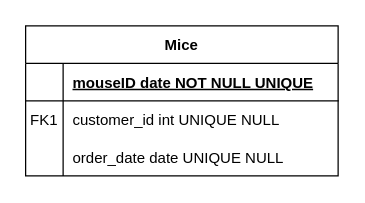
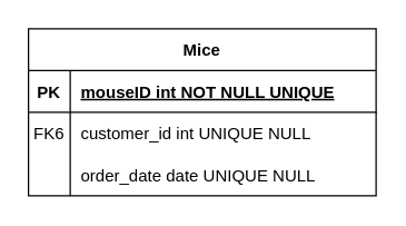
+ <mxCell id="4" value="PK" style="shape=partialRectangle;overflow=hidden;connectable=0;fillColor=none;top=0;left=0;bottom=0;right=0;fontStyle=1;" vertex="1" parent="3"><mxGeometry width="30" height="30" as="geometry"><mxRectangle width="30" height="30" as="alternateBounds" /></mxGeometry></mxCell>
- <mxCell id="5" value="mouseID date NOT NULL UNIQUE" style="shape=partialRectangle;overflow=hidden;connectable=0;fillColor=none;top=0;left=0;bottom=0;right=0;align=left;spacingLeft=6;fontStyle=5;" vertex="1" parent="3"><mxGeometry x="30" width="220" height="30" as="geometry"><mxRectangle width="220" height="30" as="alternateBounds" /></mxGeometry></mxCell>
+ <mxCell id="5" value="mouseID int NOT NULL UNIQUE" style="shape=partialRectangle;overflow=hidden;connectable=0;fillColor=none;top=0;left=0;bottom=0;right=0;align=left;spacingLeft=6;fontStyle=5;" vertex="1" parent="3"><mxGeometry x="30" width="220" height="30" as="geometry"><mxRectangle width="220" height="30" as="alternateBounds" /></mxGeometry></mxCell>
- <mxCell id="7" value="FK1" style="shape=partialRectangle;overflow=hidden;connectable=0;fillColor=none;top=0;left=0;bottom=0;right=0;" vertex="1" parent="6"><mxGeometry width="30" height="30" as="geometry"><mxRectangle width="30" height="30" as="alternateBounds" /></mxGeometry></mxCell>
+ <mxCell id="7" value="FK6" style="shape=partialRectangle;overflow=hidden;connectable=0;fillColor=none;top=0;left=0;bottom=0;right=0;" vertex="1" parent="6"><mxGeometry width="30" height="30" as="geometry"><mxRectangle width="30" height="30" as="alternateBounds" /></mxGeometry></mxCell>
